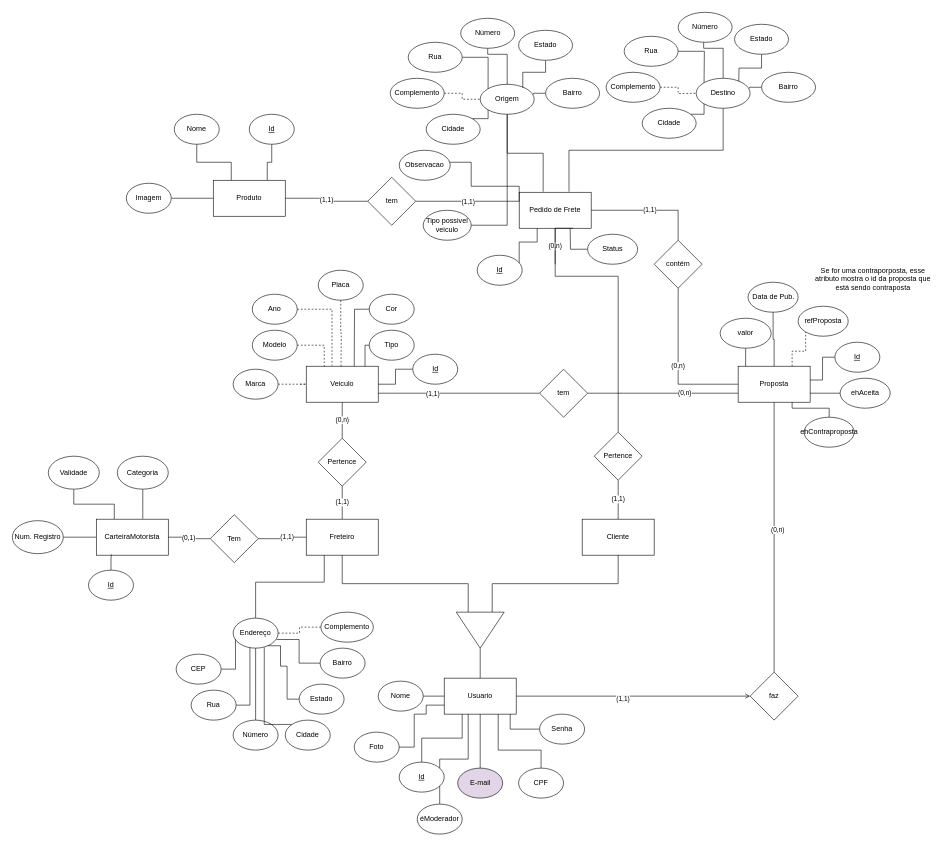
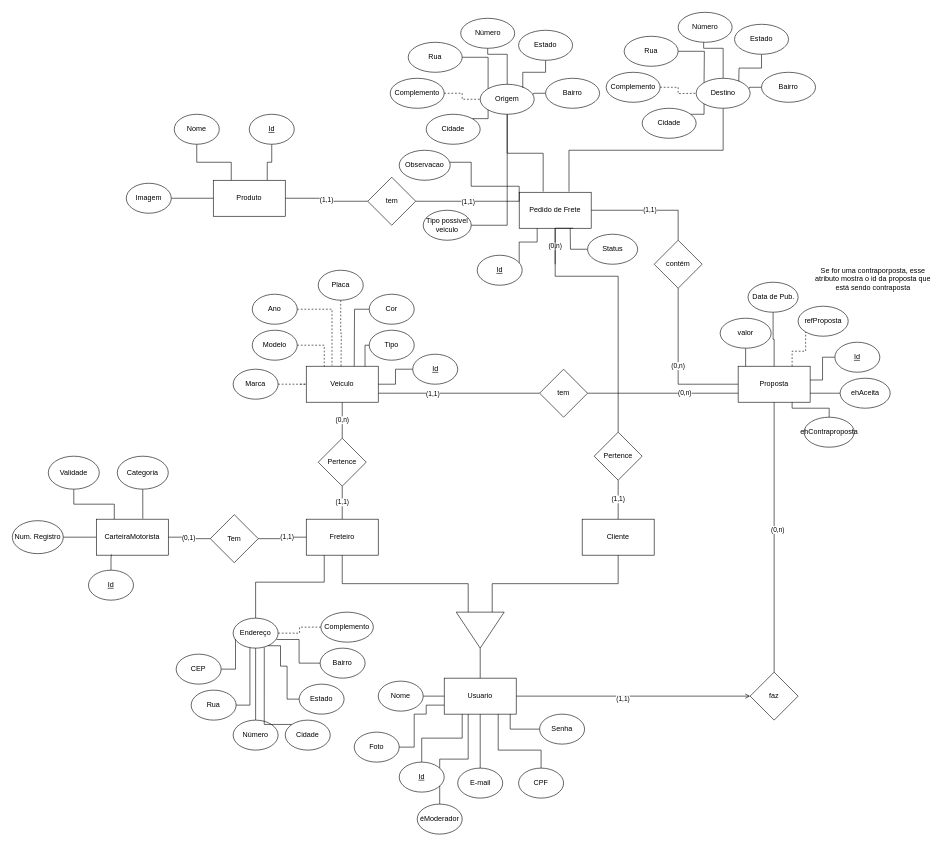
- <mxCell id="45" value="E-mail" style="ellipse;whiteSpace=wrap;html=1;fillColor=#e1d5e7;" parent="1" vertex="1"><mxGeometry x="762.5" y="1280" width="75" height="50" as="geometry" /></mxCell>
+ <mxCell id="45" value="E-mail" style="ellipse;whiteSpace=wrap;html=1;" parent="1" vertex="1"><mxGeometry x="762.5" y="1280" width="75" height="50" as="geometry" /></mxCell>
